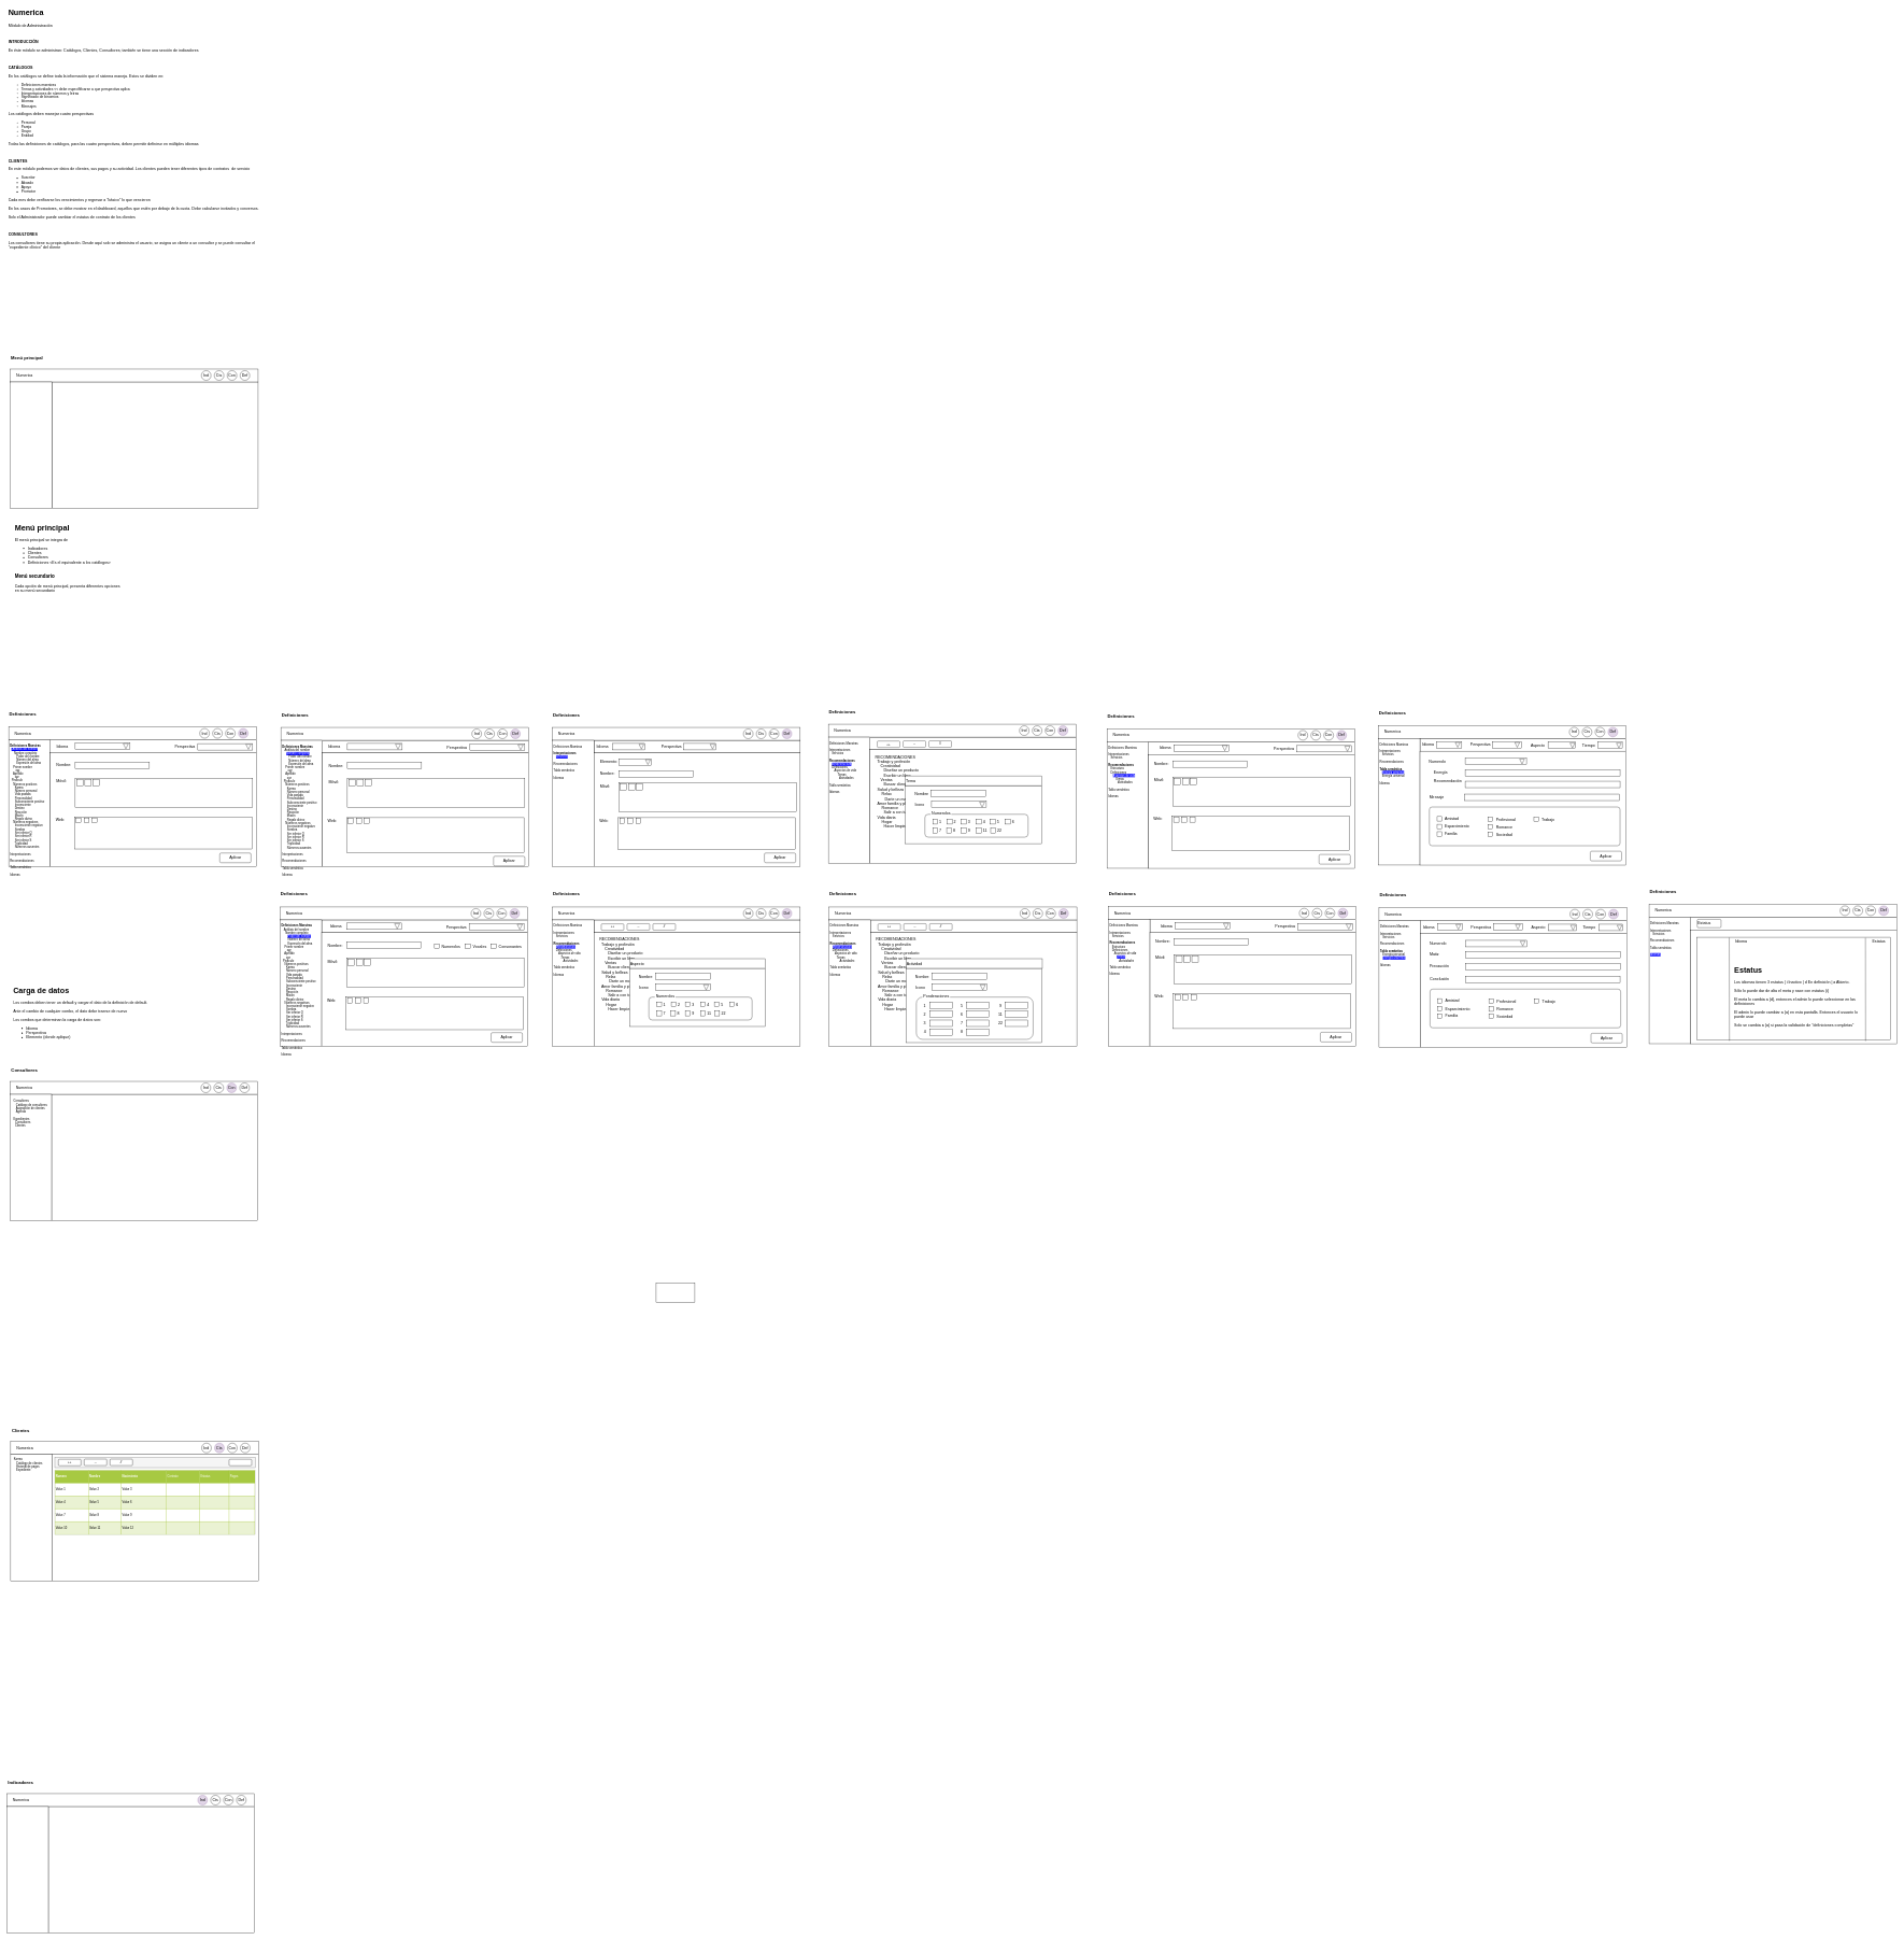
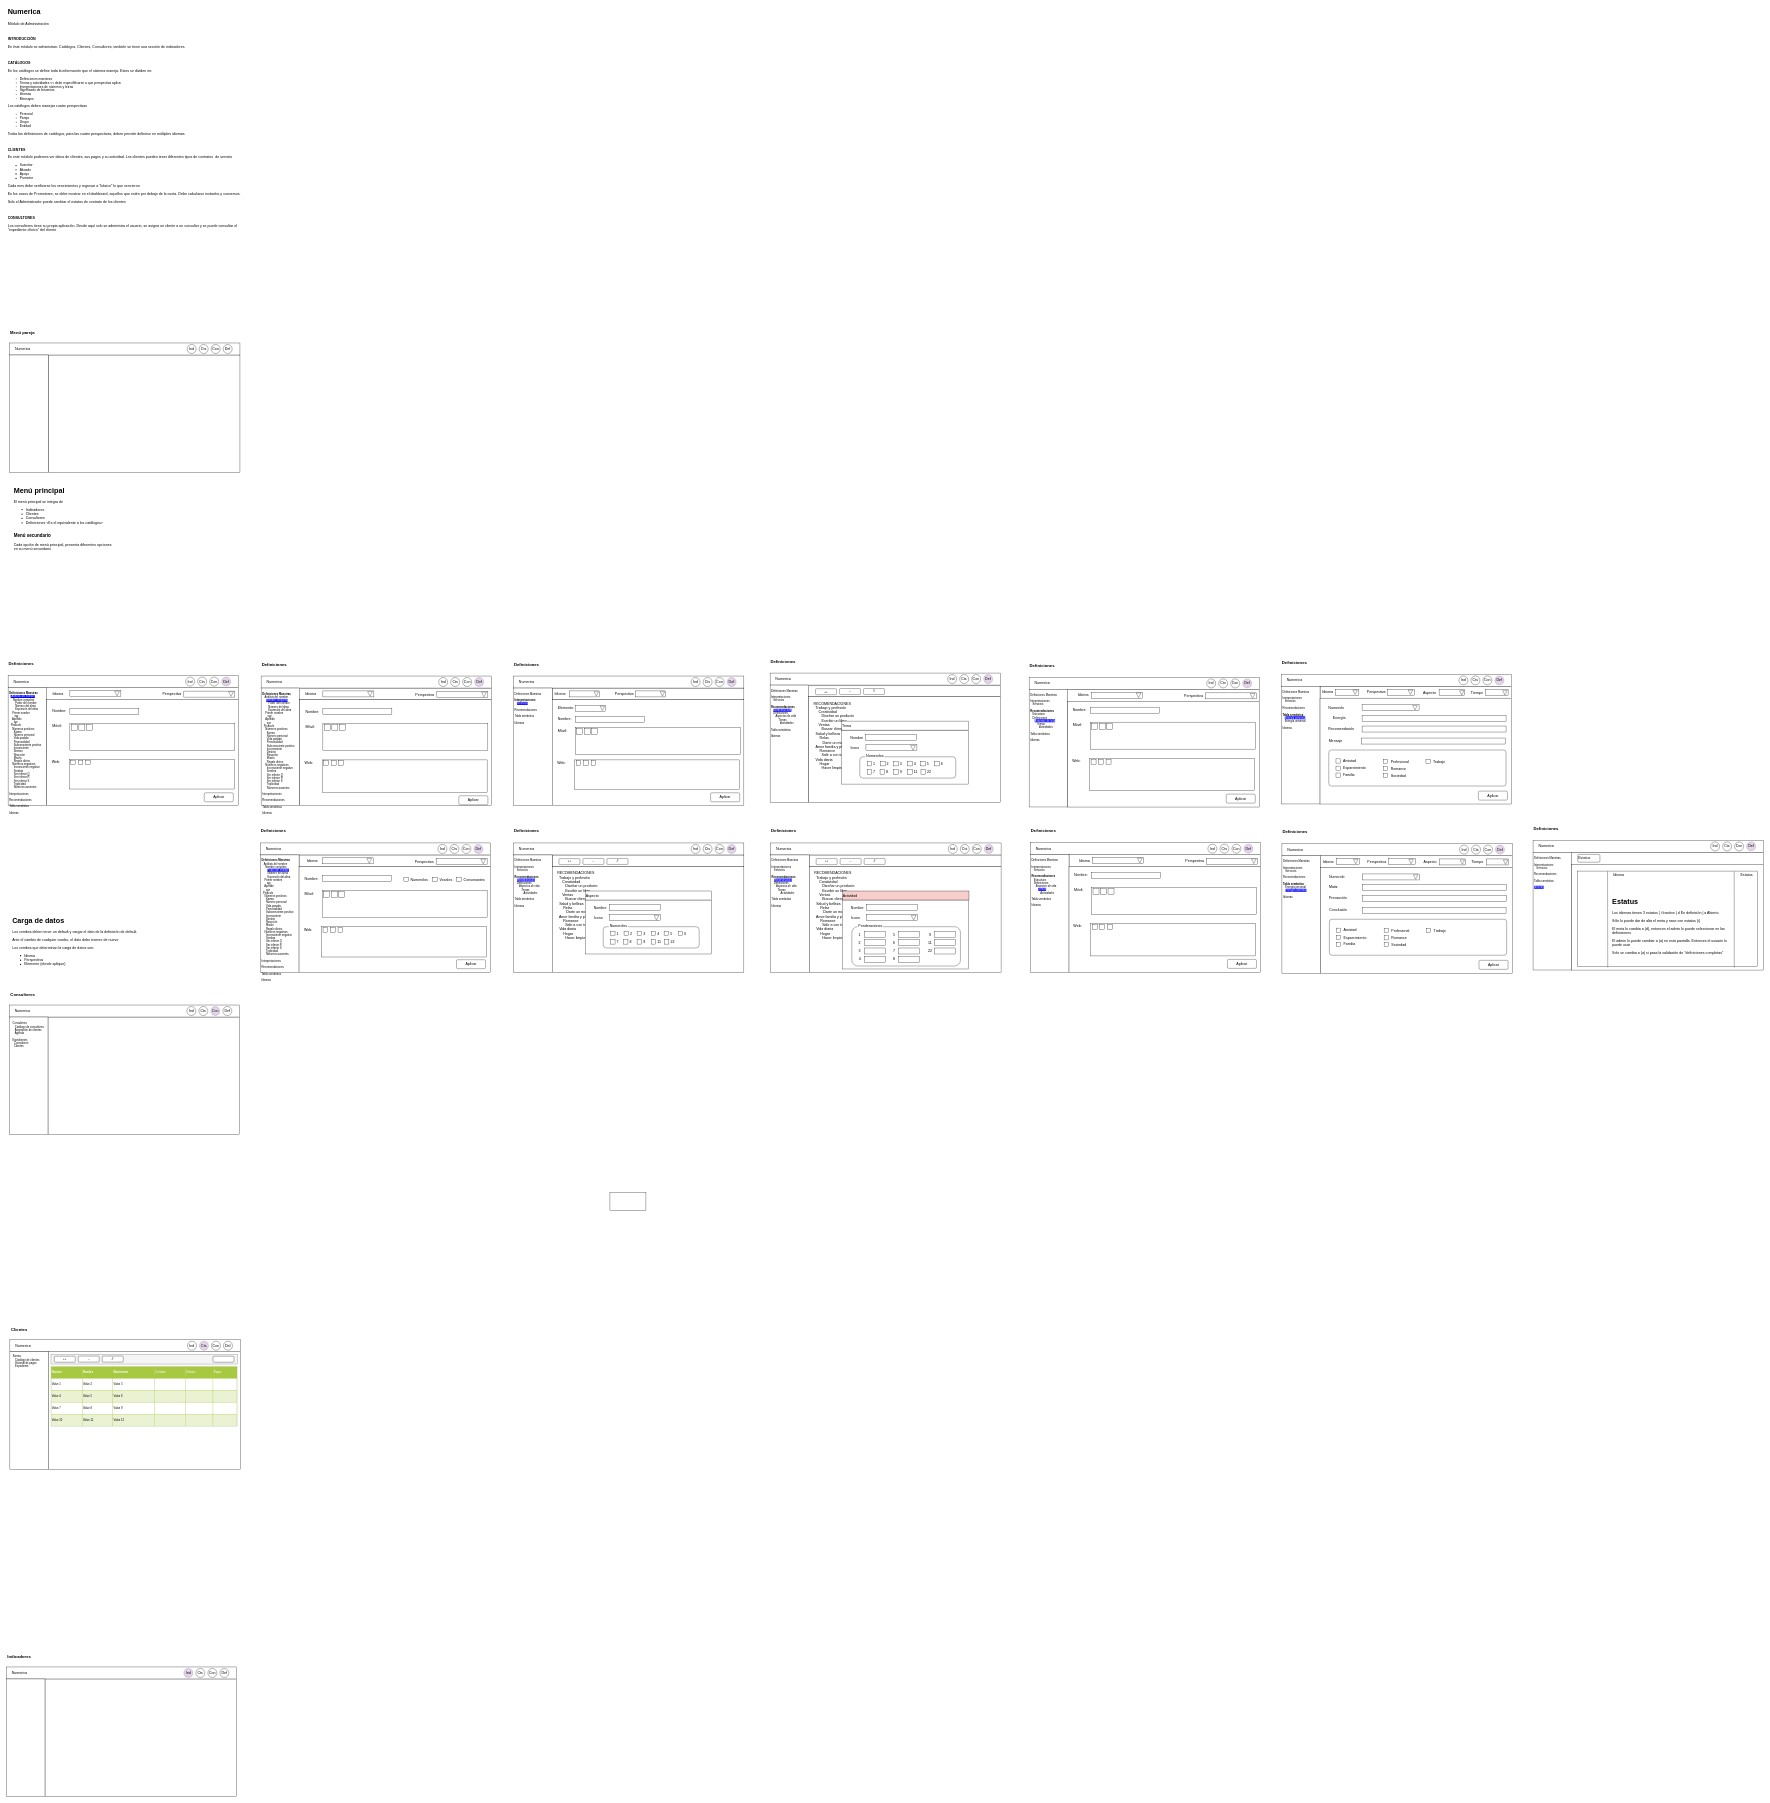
- <mxCell id="12" value="Menú principal" style="text;html=1;strokeColor=none;fillColor=none;align=left;verticalAlign=middle;whiteSpace=wrap;rounded=0;fontStyle=1;fontSize=14;" parent="1" vertex="1"><mxGeometry x="31" y="1100" width="140" height="20" as="geometry" /></mxCell>
+ <mxCell id="12" value="Menú pareja" style="text;html=1;strokeColor=none;fillColor=none;align=left;verticalAlign=middle;whiteSpace=wrap;rounded=0;fontStyle=1;fontSize=14;" parent="1" vertex="1"><mxGeometry x="31" y="1100" width="140" height="20" as="geometry" /></mxCell>
- <mxCell id="461" value="Recomendación" style="text;html=1;strokeColor=none;fillColor=none;align=left;verticalAlign=middle;whiteSpace=wrap;rounded=0;" parent="1" vertex="1"><mxGeometry x="4440.833" y="2410" width="60" height="20" as="geometry" /></mxCell>
+ <mxCell id="461" value="Recomendación" style="text;html=1;strokeColor=none;fillColor=none;align=left;verticalAlign=middle;whiteSpace=wrap;rounded=0;" parent="1" vertex="1"><mxGeometry x="4425.833" y="2420" width="60" height="20" as="geometry" /></mxCell>
- <mxCell id="382" value="&lt;div style=&quot;text-align: left&quot;&gt;&lt;span&gt;Actividad&lt;/span&gt;&lt;/div&gt;" style="rounded=0;whiteSpace=wrap;html=1;align=left;" parent="1" vertex="1"><mxGeometry x="2807.471" y="2970" width="422" height="30" as="geometry" /></mxCell>
+ <mxCell id="382" value="&lt;div style=&quot;text-align: left&quot;&gt;&lt;span&gt;Actividad&lt;/span&gt;&lt;/div&gt;" style="rounded=0;whiteSpace=wrap;html=1;align=left;fillColor=#f8cecc;" parent="1" vertex="1"><mxGeometry x="2807.471" y="2970" width="422" height="30" as="geometry" /></mxCell>
